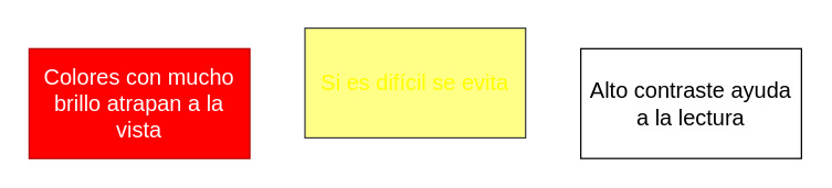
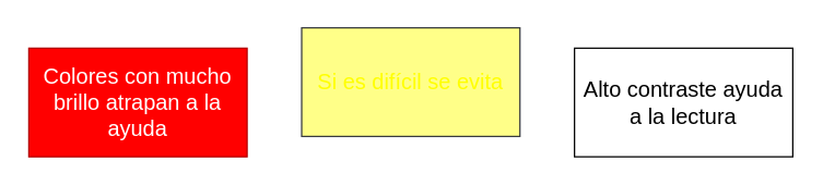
- <mxCell id="2" value="&lt;font style=&quot;font-size: 16px;&quot;&gt;Colores con mucho brillo atrapan a la vista&lt;/font&gt;" style="rounded=0;whiteSpace=wrap;html=1;fillColor=#FF0000;fontColor=#ffffff;strokeColor=#B20000;" vertex="1" parent="1"><mxGeometry x="20" y="35" width="160" height="80" as="geometry" /></mxCell>
+ <mxCell id="2" value="&lt;font style=&quot;font-size: 16px;&quot;&gt;Colores con mucho brillo atrapan a la ayuda&lt;/font&gt;" style="rounded=0;whiteSpace=wrap;html=1;fillColor=#FF0000;fontColor=#ffffff;strokeColor=#B20000;" vertex="1" parent="1"><mxGeometry x="20" y="35" width="160" height="80" as="geometry" /></mxCell>
